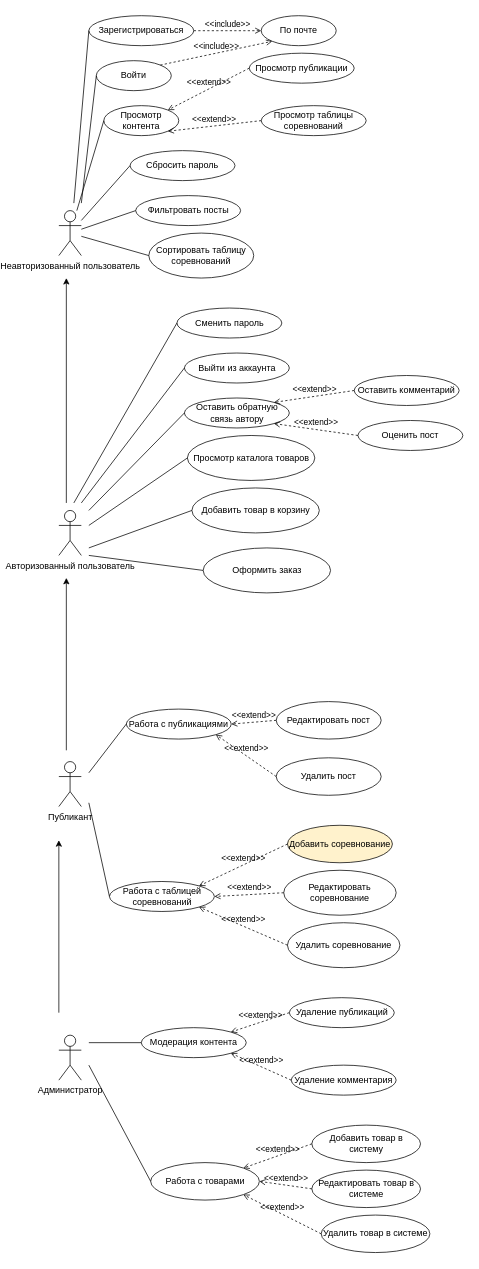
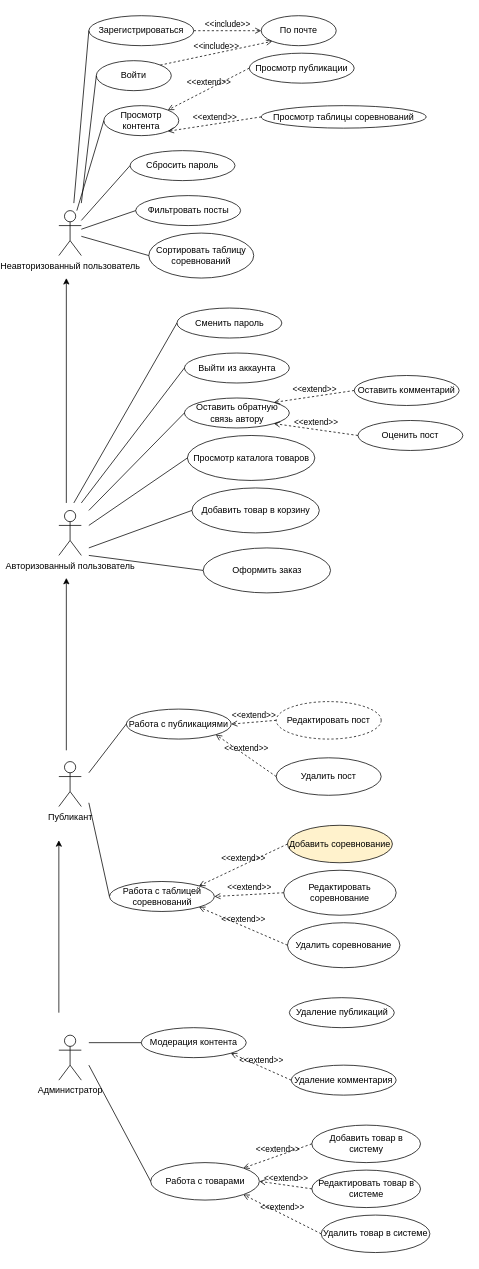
- <mxCell id="26" value="Просмотр таблицы соревнований" style="ellipse;whiteSpace=wrap;html=1;align=center;" vertex="1" parent="1"><mxGeometry x="290" y="140" width="140" height="40" as="geometry" /></mxCell>
+ <mxCell id="26" value="Просмотр таблицы соревнований" style="ellipse;whiteSpace=wrap;html=1;align=center;" vertex="1" parent="1"><mxGeometry x="290" y="140" width="220" height="30" as="geometry" /></mxCell>
- <mxCell id="22" value="Редактировать пост" style="ellipse;whiteSpace=wrap;html=1;align=center;" vertex="1" parent="1"><mxGeometry x="310" y="935" width="140" height="50" as="geometry" /></mxCell>
+ <mxCell id="22" value="Редактировать пост" style="ellipse;whiteSpace=wrap;html=1;align=center;dashed=1;" vertex="1" parent="1"><mxGeometry x="310" y="935" width="140" height="50" as="geometry" /></mxCell>
- <mxCell id="65" value="&amp;lt;&amp;lt;extend&amp;gt;&amp;gt;" style="html=1;verticalAlign=bottom;labelBackgroundColor=none;endArrow=open;endFill=0;dashed=1;rounded=0;exitX=0;exitY=0.5;exitDx=0;exitDy=0;entryX=1;entryY=0;entryDx=0;entryDy=0;" edge="1" parent="1" source="17" target="16"><mxGeometry width="160" relative="1" as="geometry"><mxPoint x="368" y="1371" as="sourcePoint" /><mxPoint x="250" y="1320" as="targetPoint" /></mxGeometry></mxCell>
